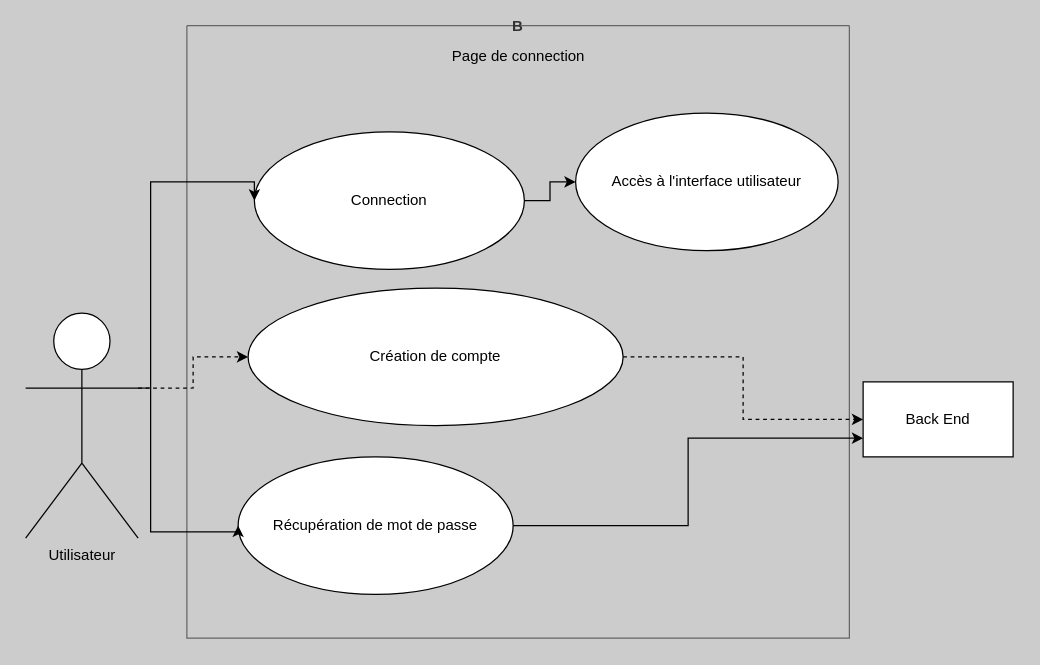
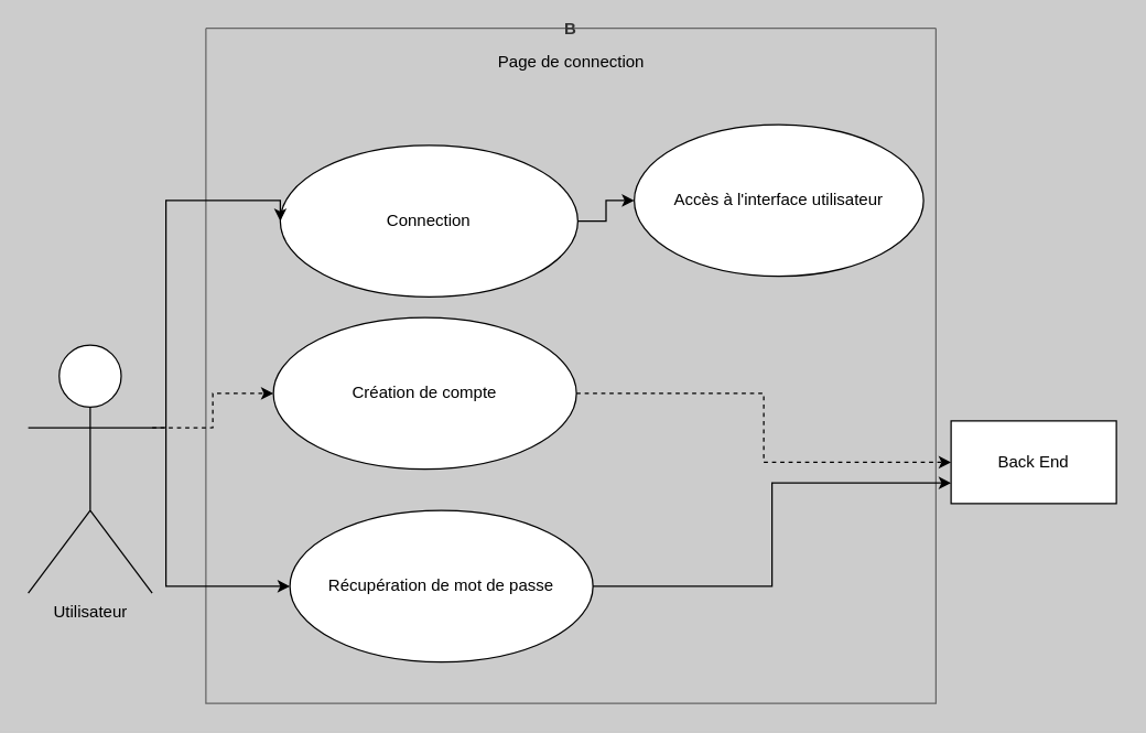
- <mxCell id="6" value="Création de compte" style="ellipse;whiteSpace=wrap;html=1;" vertex="1" parent="2"><mxGeometry x="49" y="210" width="300" height="110" as="geometry" /></mxCell>
+ <mxCell id="6" value="Création de compte" style="ellipse;whiteSpace=wrap;html=1;" vertex="1" parent="2"><mxGeometry x="49" y="210" width="220" height="110" as="geometry" /></mxCell>
- <mxCell id="7" value="Récupération de mot de passe" style="ellipse;whiteSpace=wrap;html=1;" vertex="1" parent="2"><mxGeometry x="41" y="345" width="220" height="110" as="geometry" /></mxCell>
+ <mxCell id="7" value="Récupération de mot de passe" style="ellipse;whiteSpace=wrap;html=1;" vertex="1" parent="2"><mxGeometry x="61" y="350" width="220" height="110" as="geometry" /></mxCell>
